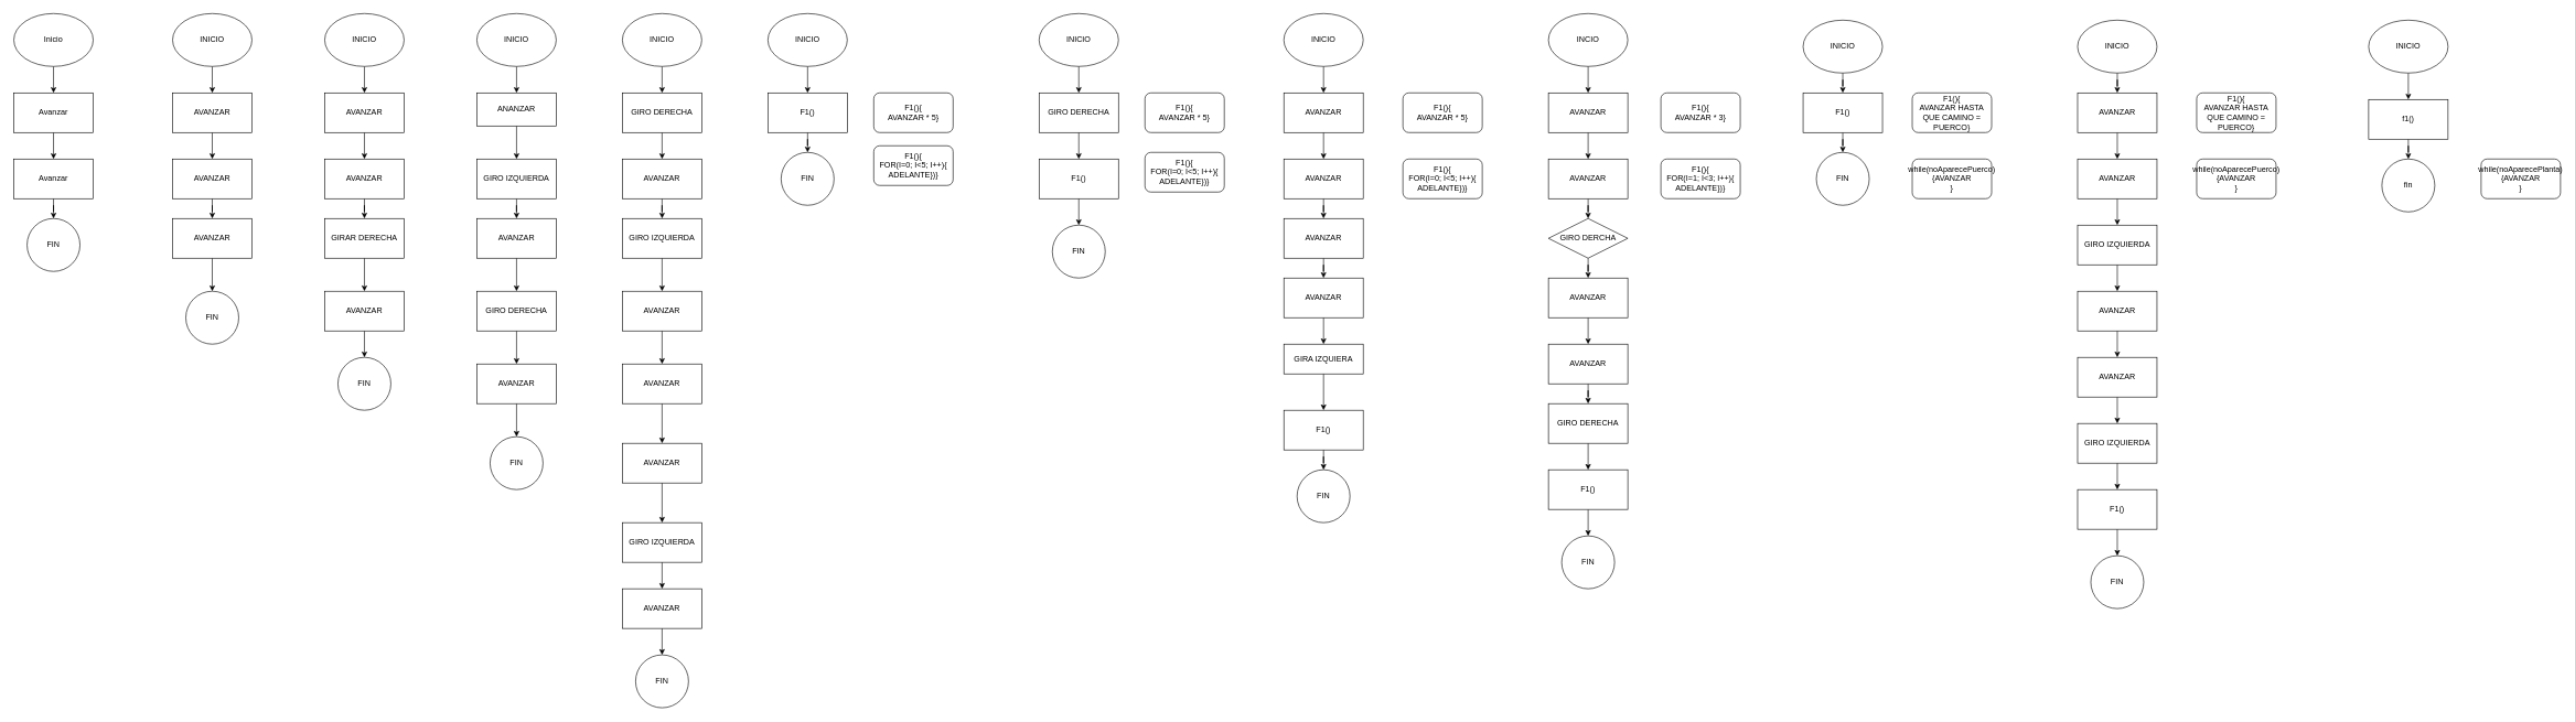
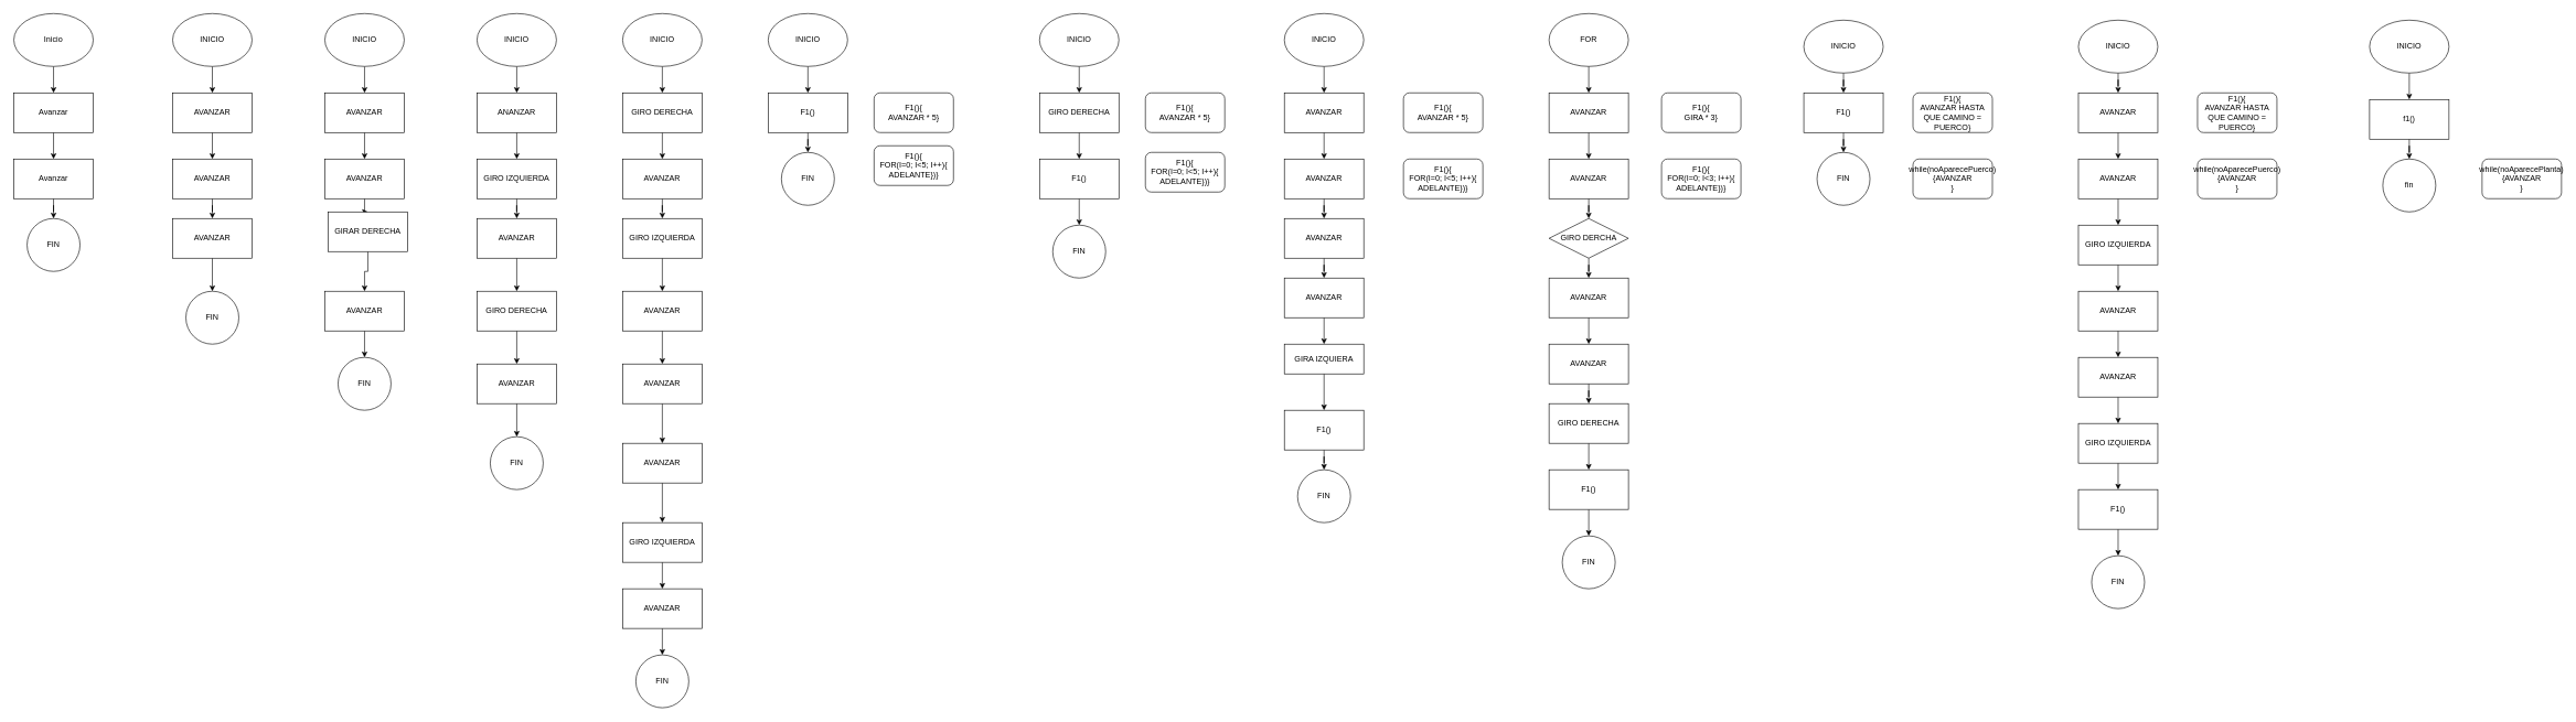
- <mxCell id="92" value="INCIO" style="ellipse;whiteSpace=wrap;html=1;" vertex="1" parent="1"><mxGeometry x="2340" y="20" width="120" height="80" as="geometry" /></mxCell>
+ <mxCell id="92" value="FOR" style="ellipse;whiteSpace=wrap;html=1;" vertex="1" parent="1"><mxGeometry x="2340" y="20" width="120" height="80" as="geometry" /></mxCell>
- <mxCell id="32" value="ANANZAR" style="whiteSpace=wrap;html=1;" vertex="1" parent="1"><mxGeometry x="720" y="140" width="120" height="50" as="geometry" /></mxCell>
+ <mxCell id="32" value="ANANZAR" style="whiteSpace=wrap;html=1;" vertex="1" parent="1"><mxGeometry x="720" y="140" width="120" height="60" as="geometry" /></mxCell>
- <mxCell id="107" value="F1(){&lt;br&gt;AVANZAR * 3}" style="rounded=1;whiteSpace=wrap;html=1;" vertex="1" parent="1"><mxGeometry x="2510" y="140" width="120" height="60" as="geometry" /></mxCell>
+ <mxCell id="107" value="F1(){&lt;br&gt;GIRA * 3}" style="rounded=1;whiteSpace=wrap;html=1;" vertex="1" parent="1"><mxGeometry x="2510" y="140" width="120" height="60" as="geometry" /></mxCell>
- <mxCell id="138" value="F1(){&lt;br&gt;FOR(I=1; I&amp;lt;3; I++){&lt;br&gt;ADELANTE})}" style="rounded=1;whiteSpace=wrap;html=1;" vertex="1" parent="1"><mxGeometry x="2510" y="240" width="120" height="60" as="geometry" /></mxCell>
+ <mxCell id="138" value="F1(){&lt;br&gt;FOR(I=0; I&amp;lt;3; I++){&lt;br&gt;ADELANTE})}" style="rounded=1;whiteSpace=wrap;html=1;" vertex="1" parent="1"><mxGeometry x="2510" y="240" width="120" height="60" as="geometry" /></mxCell>
- <mxCell id="25" value="GIRAR DERECHA" style="whiteSpace=wrap;html=1;" vertex="1" parent="1"><mxGeometry x="490" y="330" width="120" height="60" as="geometry" /></mxCell>
+ <mxCell id="25" value="GIRAR DERECHA" style="whiteSpace=wrap;html=1;" vertex="1" parent="1"><mxGeometry x="495" y="320" width="120" height="60" as="geometry" /></mxCell>
